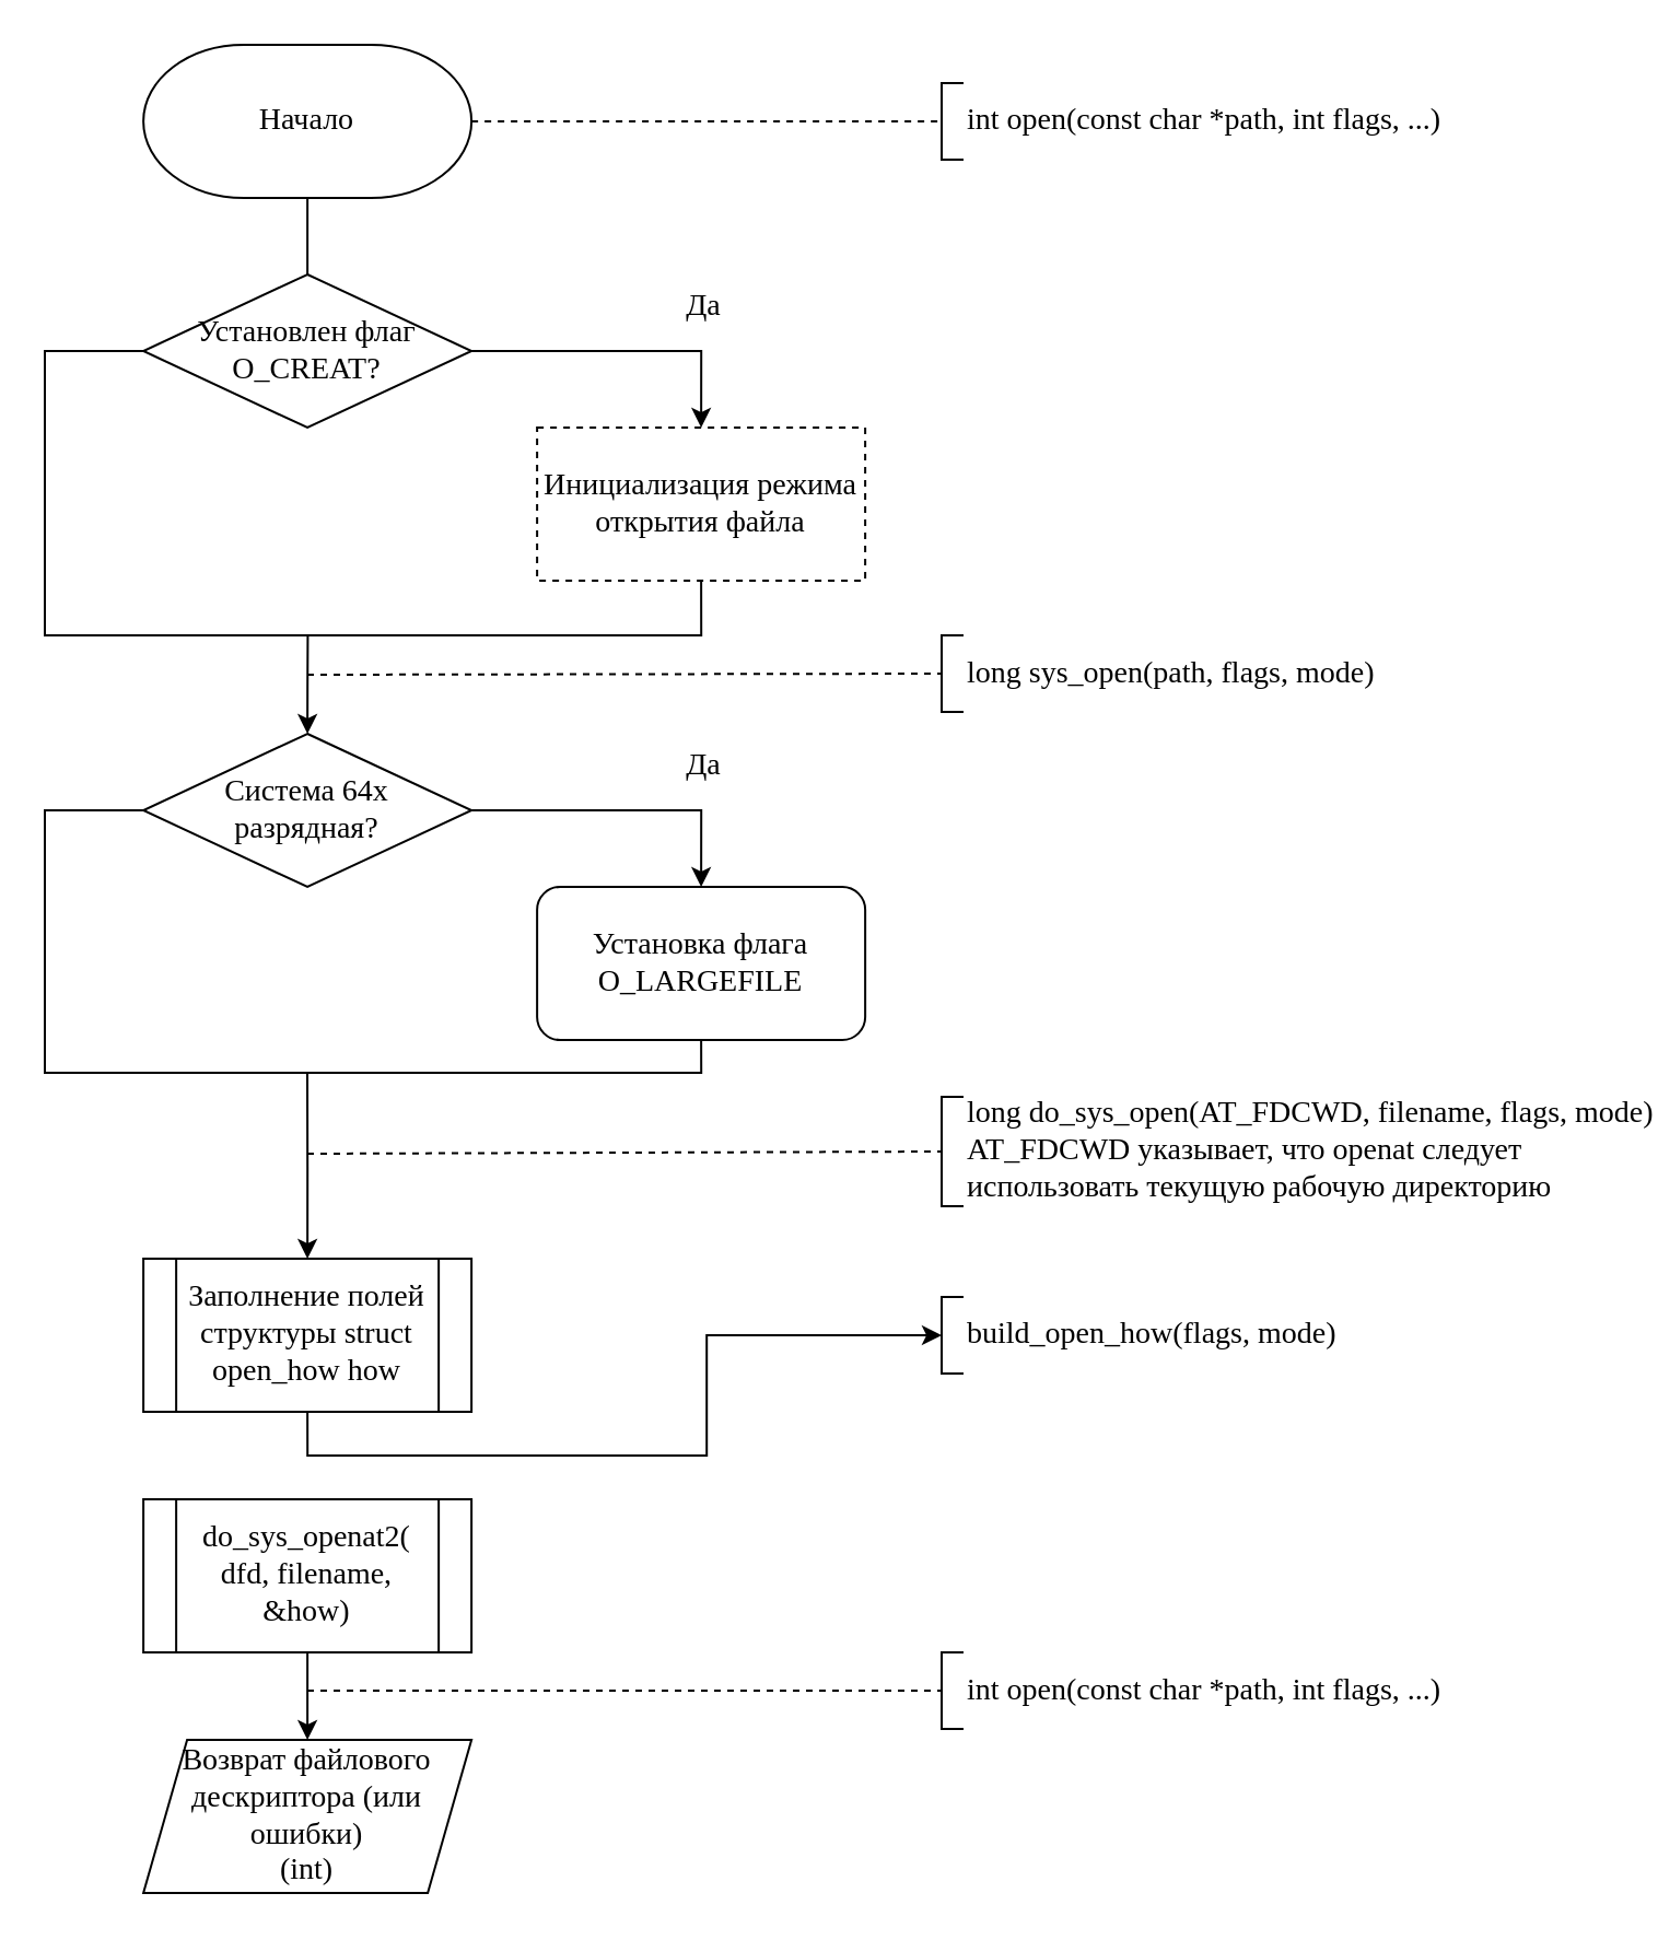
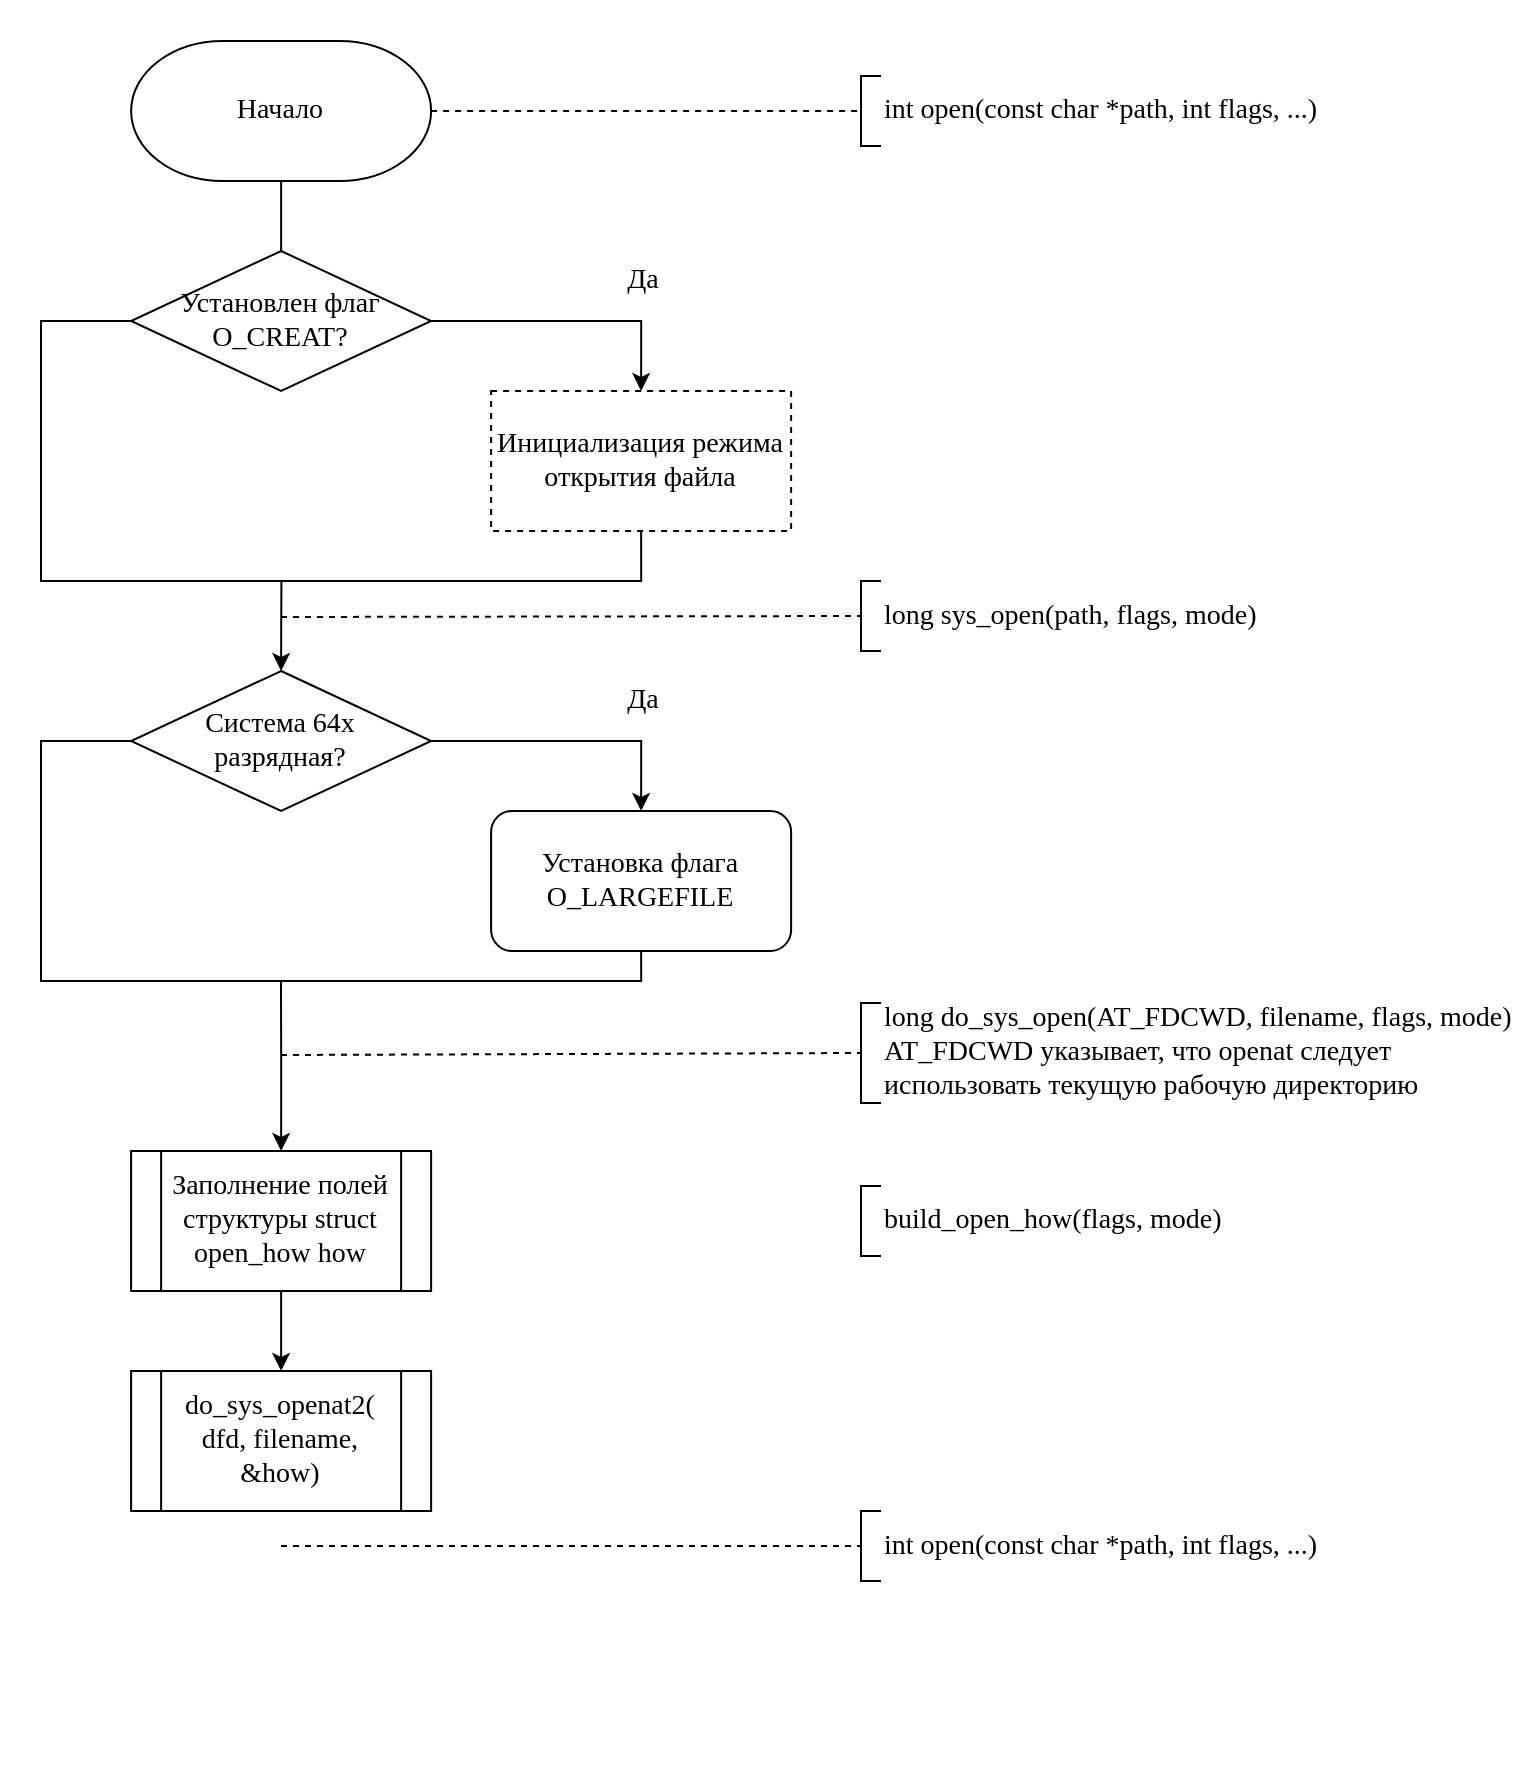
- <mxCell id="8" value="" style="edgeStyle=orthogonalEdgeStyle;rounded=0;orthogonalLoop=1;jettySize=auto;exitX=0.5;exitY=1;exitDx=0;exitDy=0;fontFamily=Times New Roman;fontSize=14;fontStyle=0;" parent="1" source="10" target="26" edge="1"><mxGeometry relative="1" as="geometry"><mxPoint x="165.12" y="745" as="targetPoint" /></mxGeometry></mxCell>
+ <mxCell id="8" value="" style="edgeStyle=orthogonalEdgeStyle;rounded=0;orthogonalLoop=1;jettySize=auto;exitX=0.5;exitY=1;exitDx=0;exitDy=0;fontFamily=Times New Roman;fontSize=14;fontStyle=0;entryX=0.5;entryY=0;entryDx=0;entryDy=0;" parent="1" source="10" target="12" edge="1"><mxGeometry relative="1" as="geometry"><mxPoint x="165.12" y="745" as="targetPoint" /></mxGeometry></mxCell>
- <mxCell id="11" value="" style="edgeStyle=orthogonalEdgeStyle;rounded=0;orthogonalLoop=1;jettySize=auto;fontFamily=Times New Roman;fontSize=14;fontColor=#000000;fontStyle=0;entryX=0.5;entryY=0;entryDx=0;entryDy=0;" parent="1" source="12" target="27" edge="1"><mxGeometry relative="1" as="geometry"><mxPoint x="140.06" y="795" as="targetPoint" /></mxGeometry></mxCell>
- <mxCell id="27" value="Возврат файлового дескриптора (или ошибки)&lt;br&gt;(int)" style="shape=parallelogram;perimeter=parallelogramPerimeter;whiteSpace=wrap;html=1;fixedSize=1;fontFamily=Times New Roman;fontSize=14;" parent="1" vertex="1"><mxGeometry x="65.06" y="795" width="150" height="70" as="geometry" /></mxCell>
